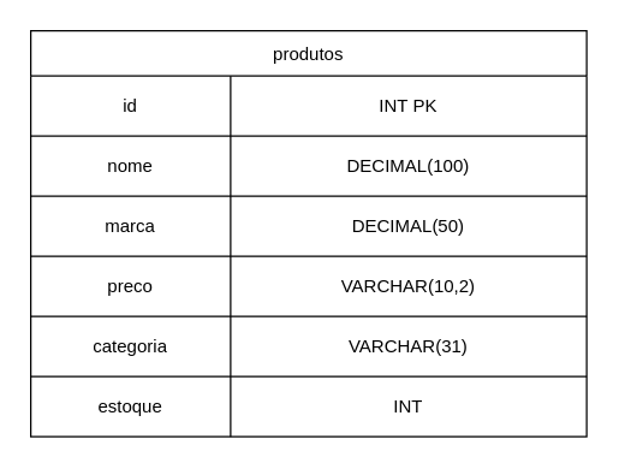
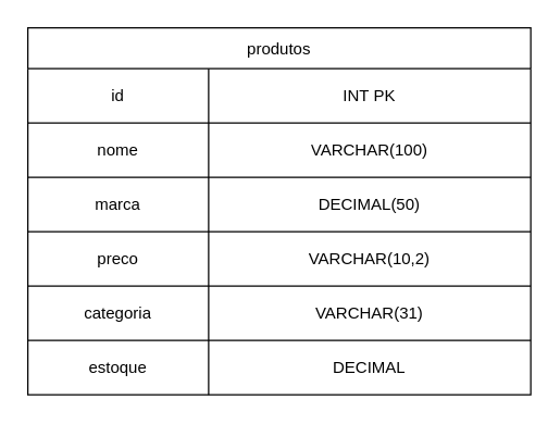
- <mxCell id="8" value="DECIMAL(100)" style="shape=partialRectangle;html=1;whiteSpace=wrap;connectable=0;strokeColor=inherit;overflow=hidden;fillColor=none;top=0;left=0;bottom=0;right=0;pointerEvents=1;" vertex="1" parent="6"><mxGeometry x="133" width="237" height="40" as="geometry"><mxRectangle width="237" height="40" as="alternateBounds" /></mxGeometry></mxCell>
+ <mxCell id="8" value="VARCHAR(100)" style="shape=partialRectangle;html=1;whiteSpace=wrap;connectable=0;strokeColor=inherit;overflow=hidden;fillColor=none;top=0;left=0;bottom=0;right=0;pointerEvents=1;" vertex="1" parent="6"><mxGeometry x="133" width="237" height="40" as="geometry"><mxRectangle width="237" height="40" as="alternateBounds" /></mxGeometry></mxCell>
- <mxCell id="20" value="INT" style="shape=partialRectangle;html=1;whiteSpace=wrap;connectable=0;strokeColor=inherit;overflow=hidden;fillColor=none;top=0;left=0;bottom=0;right=0;pointerEvents=1;" vertex="1" parent="18"><mxGeometry x="133" width="237" height="40" as="geometry"><mxRectangle width="237" height="40" as="alternateBounds" /></mxGeometry></mxCell>
+ <mxCell id="20" value="DECIMAL" style="shape=partialRectangle;html=1;whiteSpace=wrap;connectable=0;strokeColor=inherit;overflow=hidden;fillColor=none;top=0;left=0;bottom=0;right=0;pointerEvents=1;" vertex="1" parent="18"><mxGeometry x="133" width="237" height="40" as="geometry"><mxRectangle width="237" height="40" as="alternateBounds" /></mxGeometry></mxCell>
